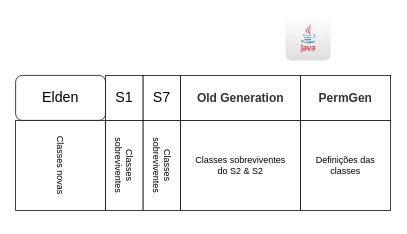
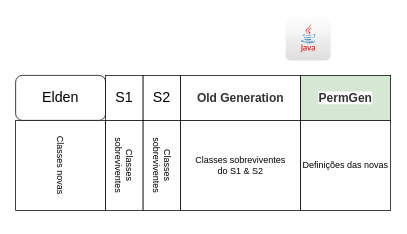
- <mxCell id="8" value="&lt;span style=&quot;font-size: 19px;&quot;&gt;S7&lt;/span&gt;" style="rounded=0;whiteSpace=wrap;html=1;" vertex="1" parent="1"><mxGeometry x="190" y="100" width="50" height="60" as="geometry" /></mxCell>
+ <mxCell id="8" value="&lt;span style=&quot;font-size: 19px;&quot;&gt;S2&lt;/span&gt;" style="rounded=0;whiteSpace=wrap;html=1;" vertex="1" parent="1"><mxGeometry x="190" y="100" width="50" height="60" as="geometry" /></mxCell>
- <mxCell id="10" value="&lt;b style=&quot;box-sizing: border-box; line-height: 1.25; margin: 0px; padding: 0px; vertical-align: baseline; color: rgb(51, 51, 51); font-family: jaf-domus, sans-serif; font-size: 16px; text-align: left; background-color: rgb(255, 255, 255);&quot;&gt;PermGen&lt;/b&gt;" style="rounded=0;whiteSpace=wrap;html=1;" vertex="1" parent="1"><mxGeometry x="400" y="100" width="120" height="60" as="geometry" /></mxCell>
+ <mxCell id="10" value="&lt;b style=&quot;box-sizing: border-box; line-height: 1.25; margin: 0px; padding: 0px; vertical-align: baseline; color: rgb(51, 51, 51); font-family: jaf-domus, sans-serif; font-size: 16px; text-align: left; background-color: rgb(255, 255, 255);&quot;&gt;PermGen&lt;/b&gt;" style="rounded=0;whiteSpace=wrap;html=1;fillColor=#d5e8d4;" vertex="1" parent="1"><mxGeometry x="400" y="100" width="120" height="60" as="geometry" /></mxCell>
- <mxCell id="14" value="Classes sobreviventes&lt;div&gt;do S2 &amp;amp; S2&lt;/div&gt;" style="rounded=0;whiteSpace=wrap;html=1;" vertex="1" parent="1"><mxGeometry x="240" y="160" width="160" height="120" as="geometry" /></mxCell>
+ <mxCell id="14" value="Classes sobreviventes&lt;div&gt;do S1 &amp;amp; S2&lt;/div&gt;" style="rounded=0;whiteSpace=wrap;html=1;" vertex="1" parent="1"><mxGeometry x="240" y="160" width="160" height="120" as="geometry" /></mxCell>
- <mxCell id="15" value="Definições das classes" style="rounded=0;whiteSpace=wrap;html=1;" vertex="1" parent="1"><mxGeometry x="400" y="160" width="120" height="120" as="geometry" /></mxCell>
+ <mxCell id="15" value="Definições das novas" style="rounded=0;whiteSpace=wrap;html=1;" vertex="1" parent="1"><mxGeometry x="400" y="160" width="120" height="120" as="geometry" /></mxCell>
